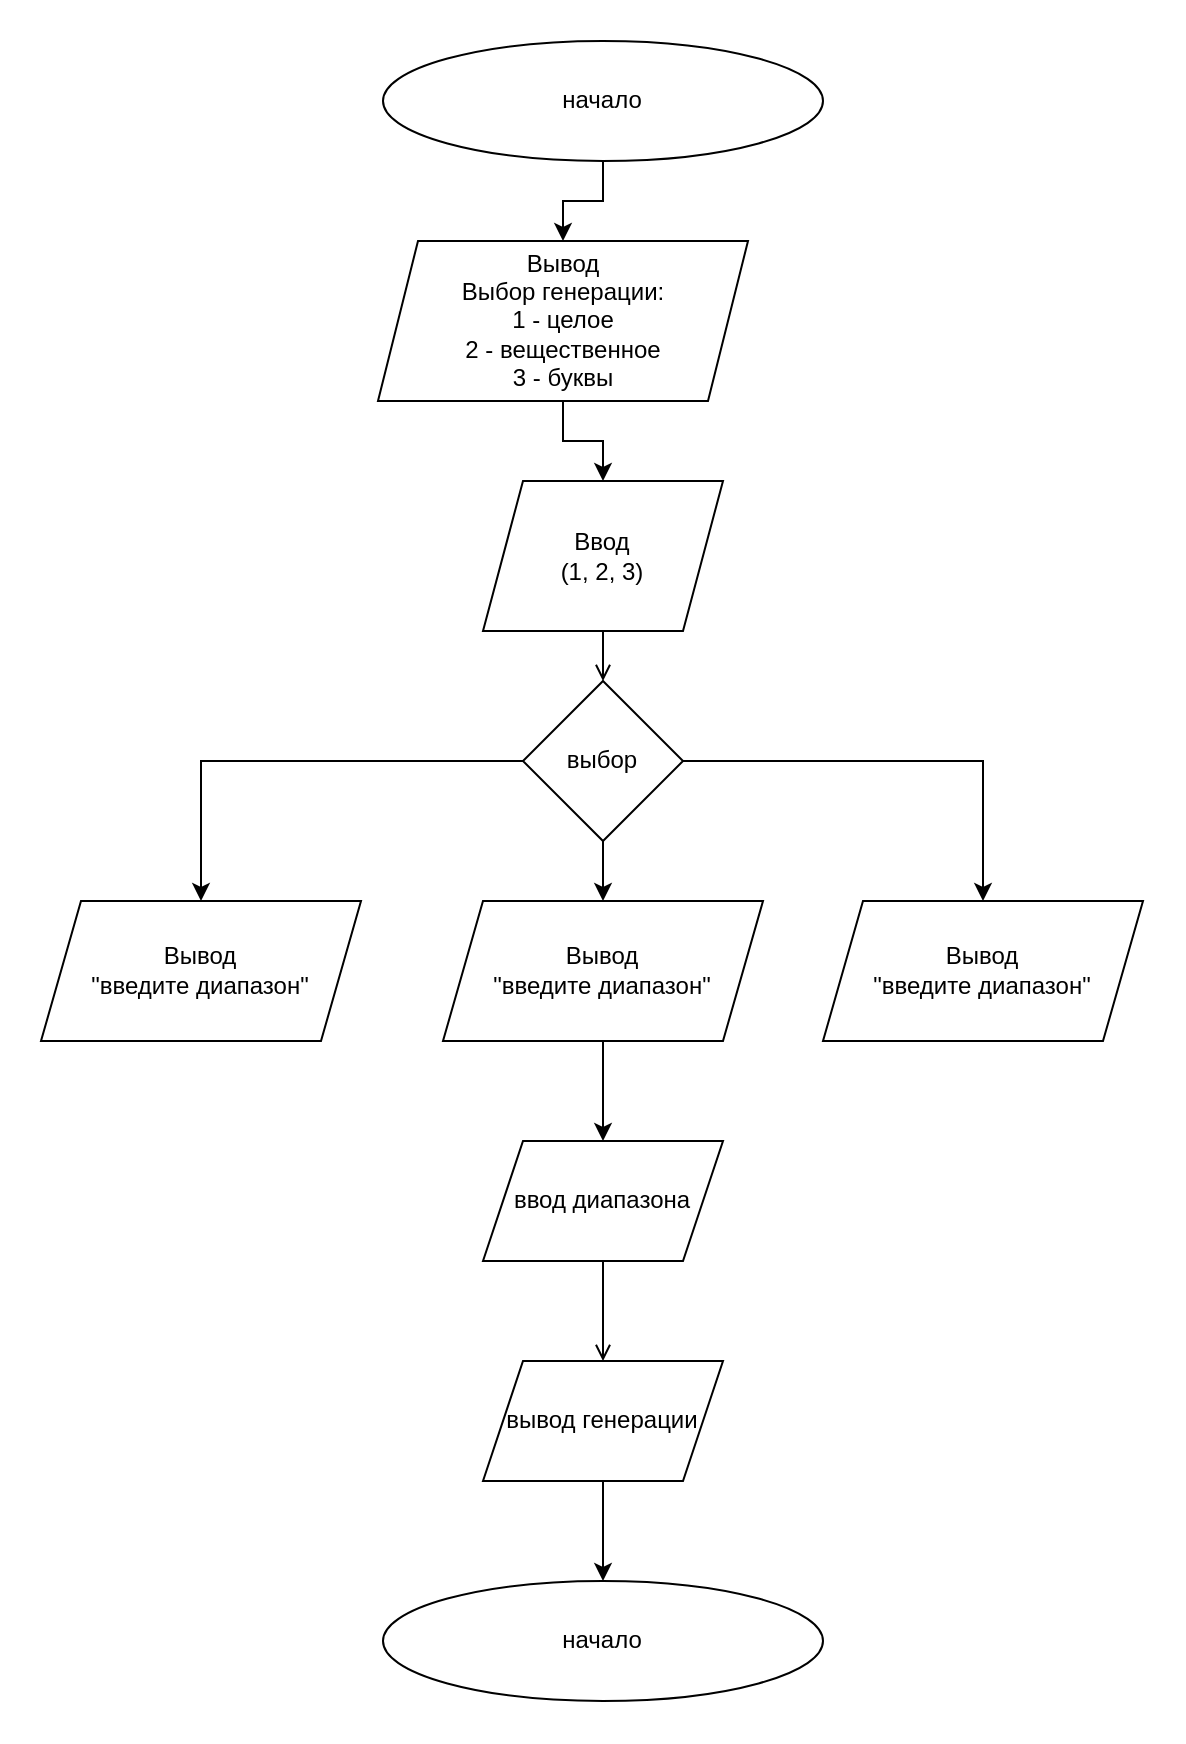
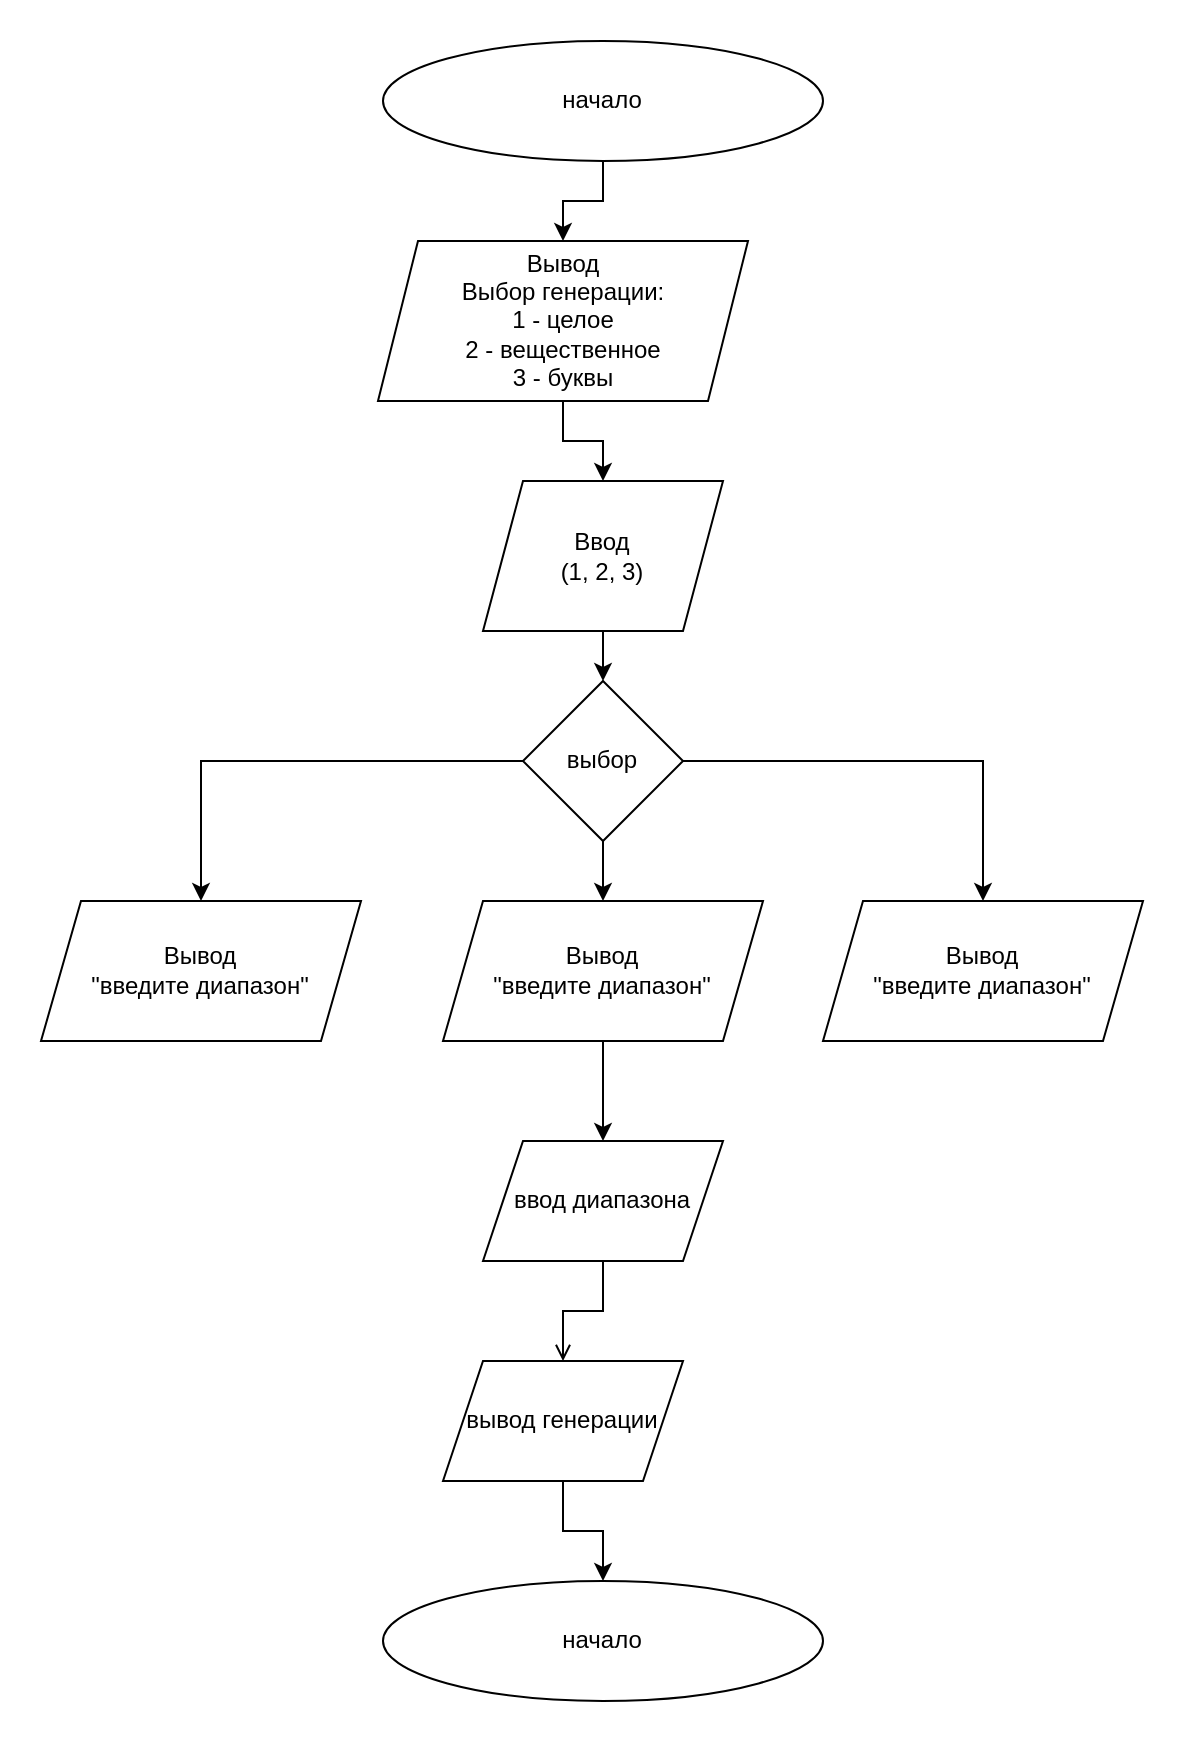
- <mxCell id="10" style="edgeStyle=orthogonalEdgeStyle;rounded=0;orthogonalLoop=1;jettySize=auto;html=1;endArrow=open;" parent="1" source="11" target="9" edge="1"><mxGeometry relative="1" as="geometry" /></mxCell>
+ <mxCell id="10" style="edgeStyle=orthogonalEdgeStyle;rounded=0;orthogonalLoop=1;jettySize=auto;html=1;" parent="1" source="11" target="9" edge="1"><mxGeometry relative="1" as="geometry" /></mxCell>
- <mxCell id="19" value="вывод генерации" style="shape=parallelogram;perimeter=parallelogramPerimeter;whiteSpace=wrap;html=1;fixedSize=1;" parent="1" vertex="1"><mxGeometry x="241" y="680" width="120" height="60" as="geometry" /></mxCell>
+ <mxCell id="19" value="вывод генерации" style="shape=parallelogram;perimeter=parallelogramPerimeter;whiteSpace=wrap;html=1;fixedSize=1;" parent="1" vertex="1"><mxGeometry x="221" y="680" width="120" height="60" as="geometry" /></mxCell>
